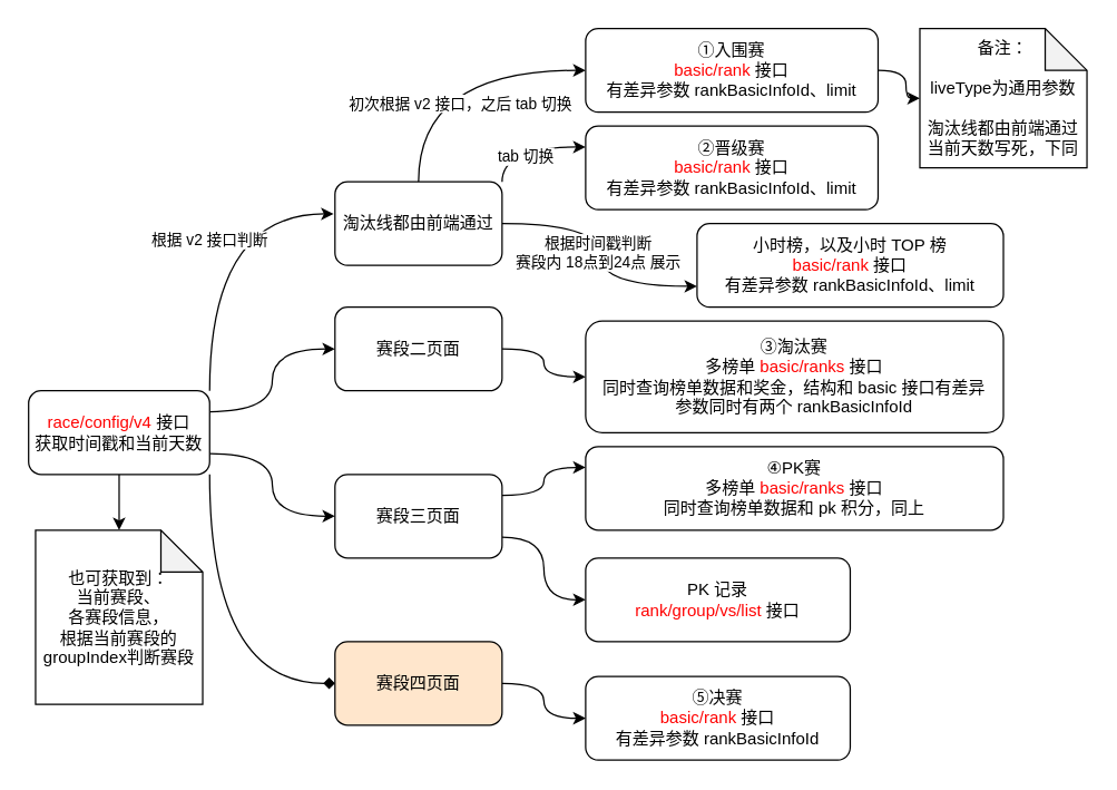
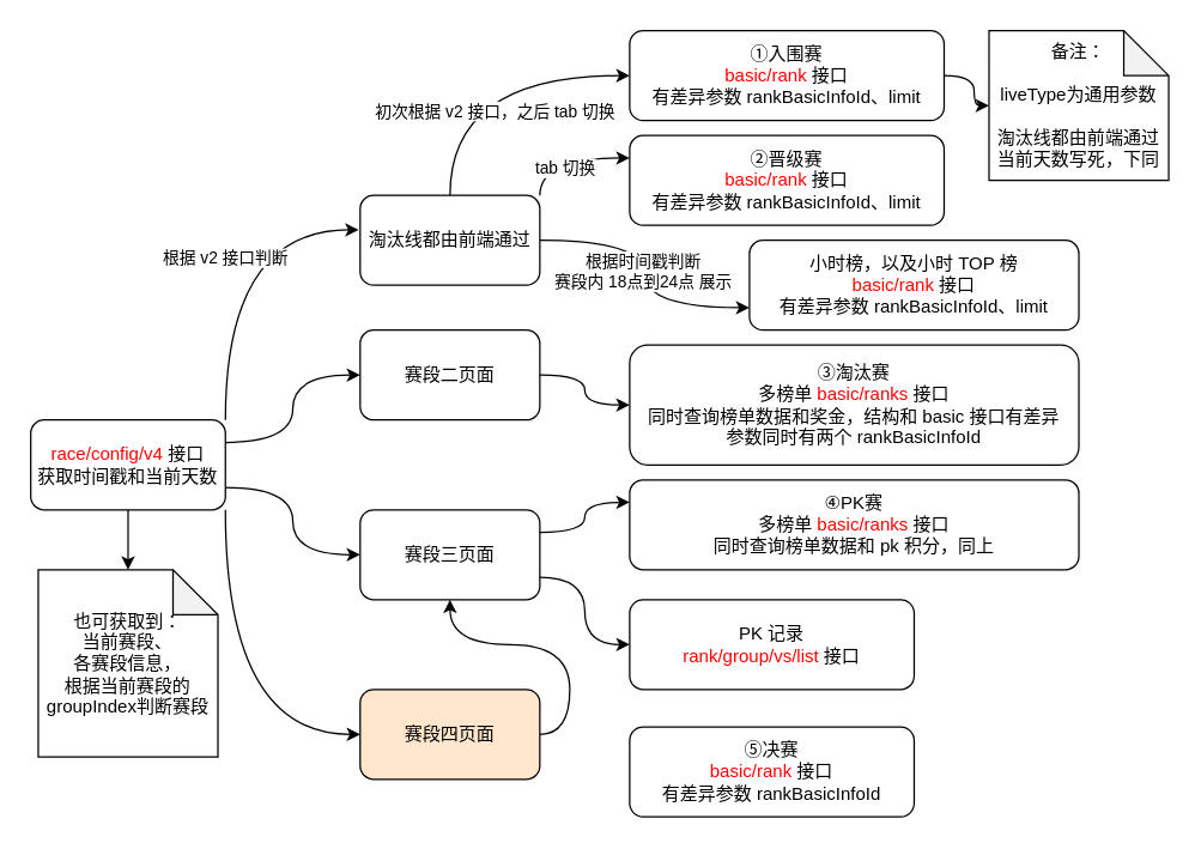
- <mxCell id="22" style="edgeStyle=orthogonalEdgeStyle;rounded=0;orthogonalLoop=1;jettySize=auto;html=1;exitX=1;exitY=1;exitDx=0;exitDy=0;entryX=0;entryY=0.5;entryDx=0;entryDy=0;curved=1;endArrow=diamond;" edge="1" parent="1" source="24" target="18"><mxGeometry relative="1" as="geometry" /></mxCell>
+ <mxCell id="22" style="edgeStyle=orthogonalEdgeStyle;rounded=0;orthogonalLoop=1;jettySize=auto;html=1;exitX=1;exitY=1;exitDx=0;exitDy=0;entryX=0;entryY=0.5;entryDx=0;entryDy=0;curved=1;" edge="1" parent="1" source="24" target="18"><mxGeometry relative="1" as="geometry" /></mxCell>
- <mxCell id="17" style="edgeStyle=orthogonalEdgeStyle;curved=1;rounded=0;orthogonalLoop=1;jettySize=auto;html=1;exitX=1;exitY=0.5;exitDx=0;exitDy=0;entryX=0;entryY=0.5;entryDx=0;entryDy=0;" edge="1" parent="1" source="18" target="31"><mxGeometry relative="1" as="geometry" /></mxCell>
+ <mxCell id="17" style="edgeStyle=orthogonalEdgeStyle;curved=1;rounded=0;orthogonalLoop=1;jettySize=auto;html=1;exitX=1;exitY=0.5;exitDx=0;exitDy=0;" edge="1" parent="1" source="18" target="16"><mxGeometry relative="1" as="geometry" /></mxCell>
